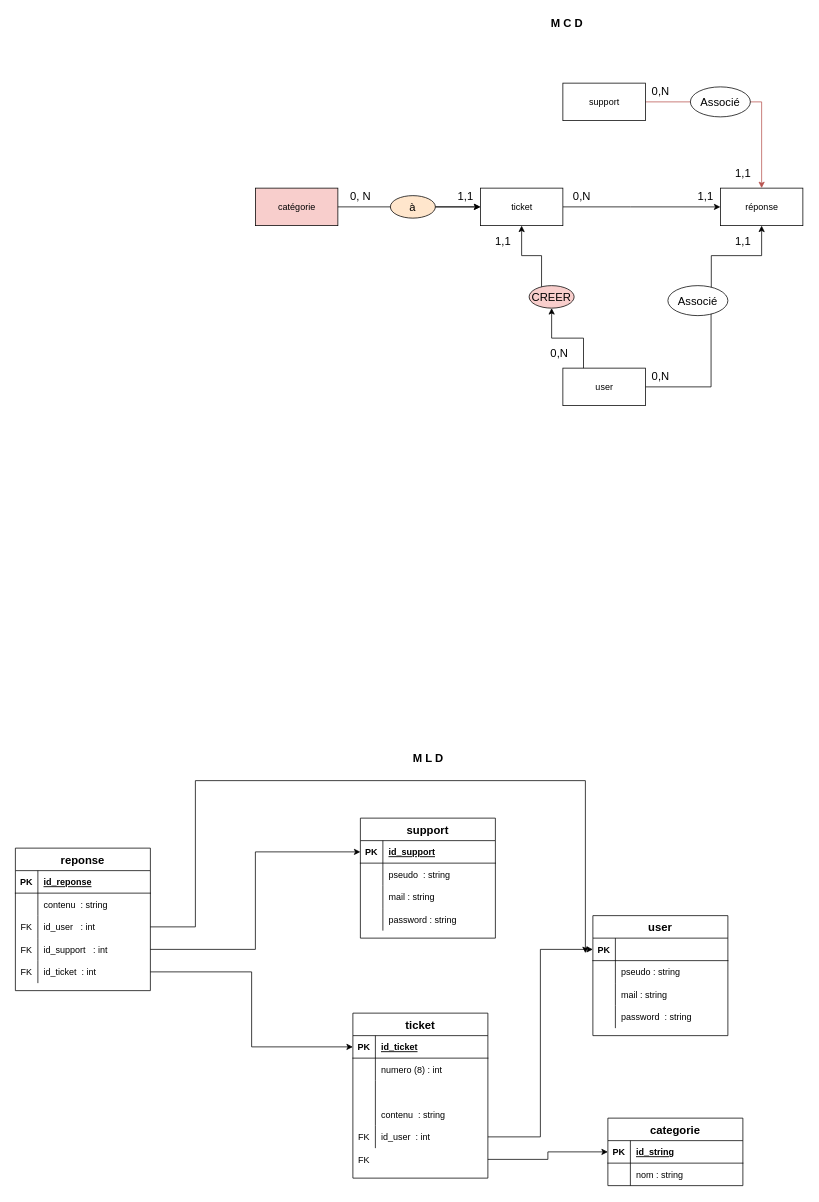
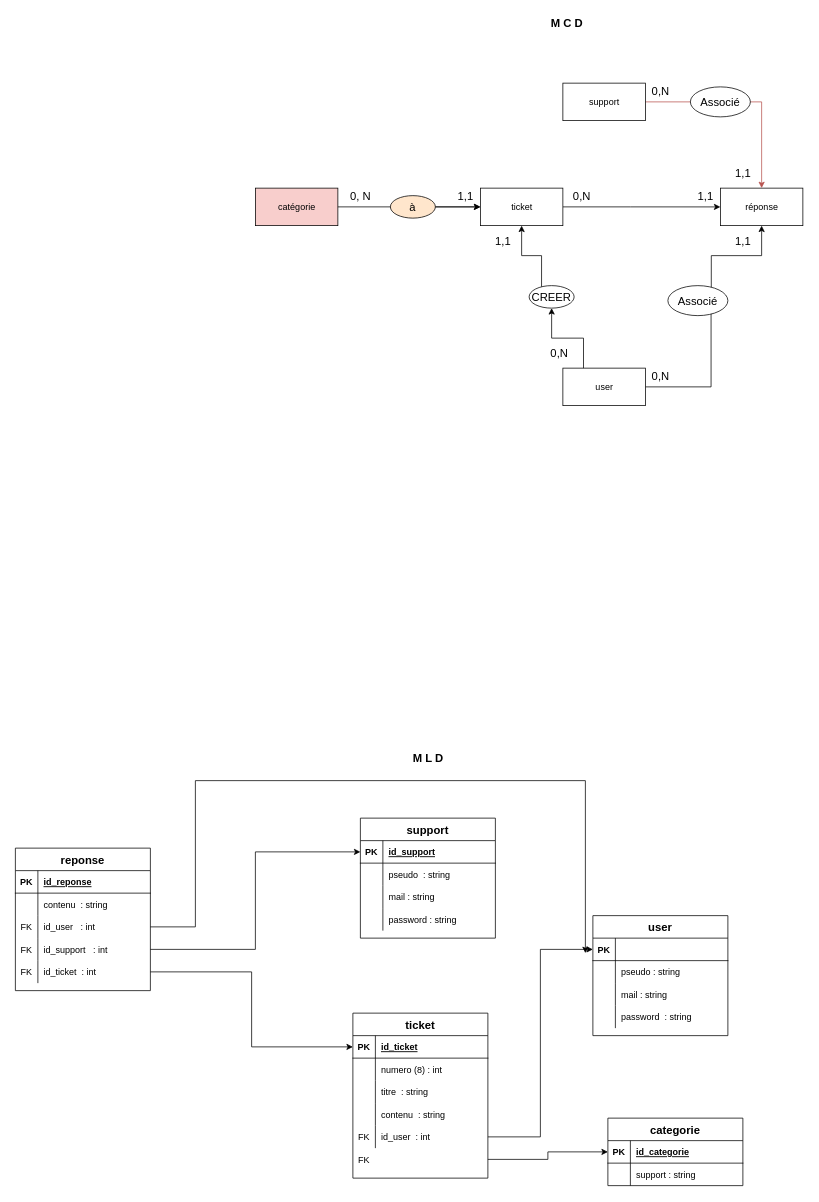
- <mxCell id="24" value="CREER" style="ellipse;whiteSpace=wrap;html=1;fontSize=15;fillColor=#f8cecc;" vertex="1" parent="1"><mxGeometry x="705" y="380" width="60" height="30" as="geometry" /></mxCell>
+ <mxCell id="24" value="CREER" style="ellipse;whiteSpace=wrap;html=1;fontSize=15;" vertex="1" parent="1"><mxGeometry x="705" y="380" width="60" height="30" as="geometry" /></mxCell>
+ <mxCell id="53" value="titre  : string" style="shape=partialRectangle;connectable=0;fillColor=none;top=0;left=0;bottom=0;right=0;align=left;spacingLeft=6;overflow=hidden;" vertex="1" parent="51"><mxGeometry x="30" width="150" height="30" as="geometry" /></mxCell>
- <mxCell id="95" value="id_string" style="shape=partialRectangle;connectable=0;fillColor=none;top=0;left=0;bottom=0;right=0;align=left;spacingLeft=6;fontStyle=5;overflow=hidden;" vertex="1" parent="93"><mxGeometry x="30" width="150" height="30" as="geometry" /></mxCell>
+ <mxCell id="95" value="id_categorie" style="shape=partialRectangle;connectable=0;fillColor=none;top=0;left=0;bottom=0;right=0;align=left;spacingLeft=6;fontStyle=5;overflow=hidden;" vertex="1" parent="93"><mxGeometry x="30" width="150" height="30" as="geometry" /></mxCell>
- <mxCell id="98" value="nom : string" style="shape=partialRectangle;connectable=0;fillColor=none;top=0;left=0;bottom=0;right=0;align=left;spacingLeft=6;overflow=hidden;" vertex="1" parent="96"><mxGeometry x="30" width="150" height="30" as="geometry" /></mxCell>
+ <mxCell id="98" value="support : string" style="shape=partialRectangle;connectable=0;fillColor=none;top=0;left=0;bottom=0;right=0;align=left;spacingLeft=6;overflow=hidden;" vertex="1" parent="96"><mxGeometry x="30" width="150" height="30" as="geometry" /></mxCell>
